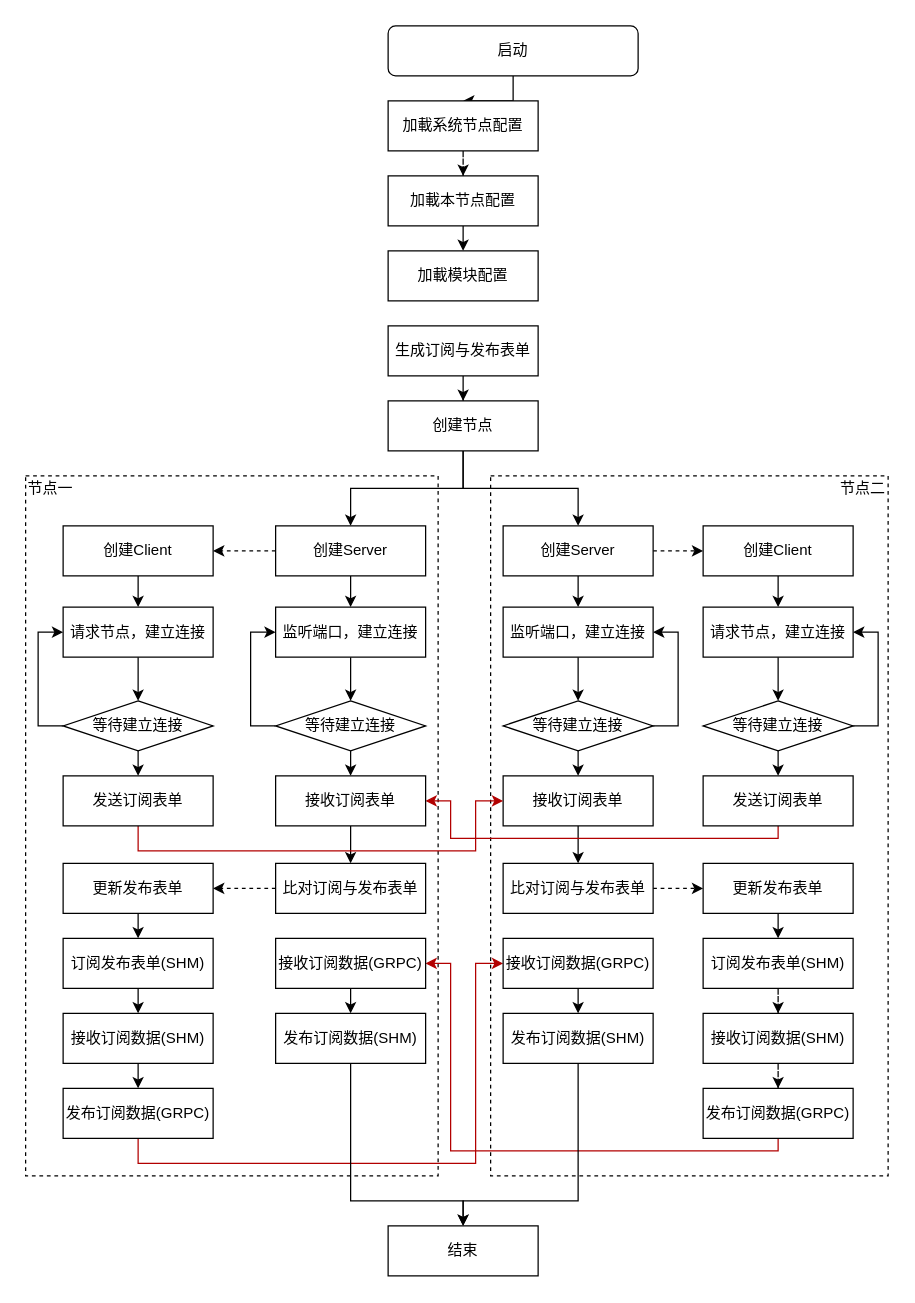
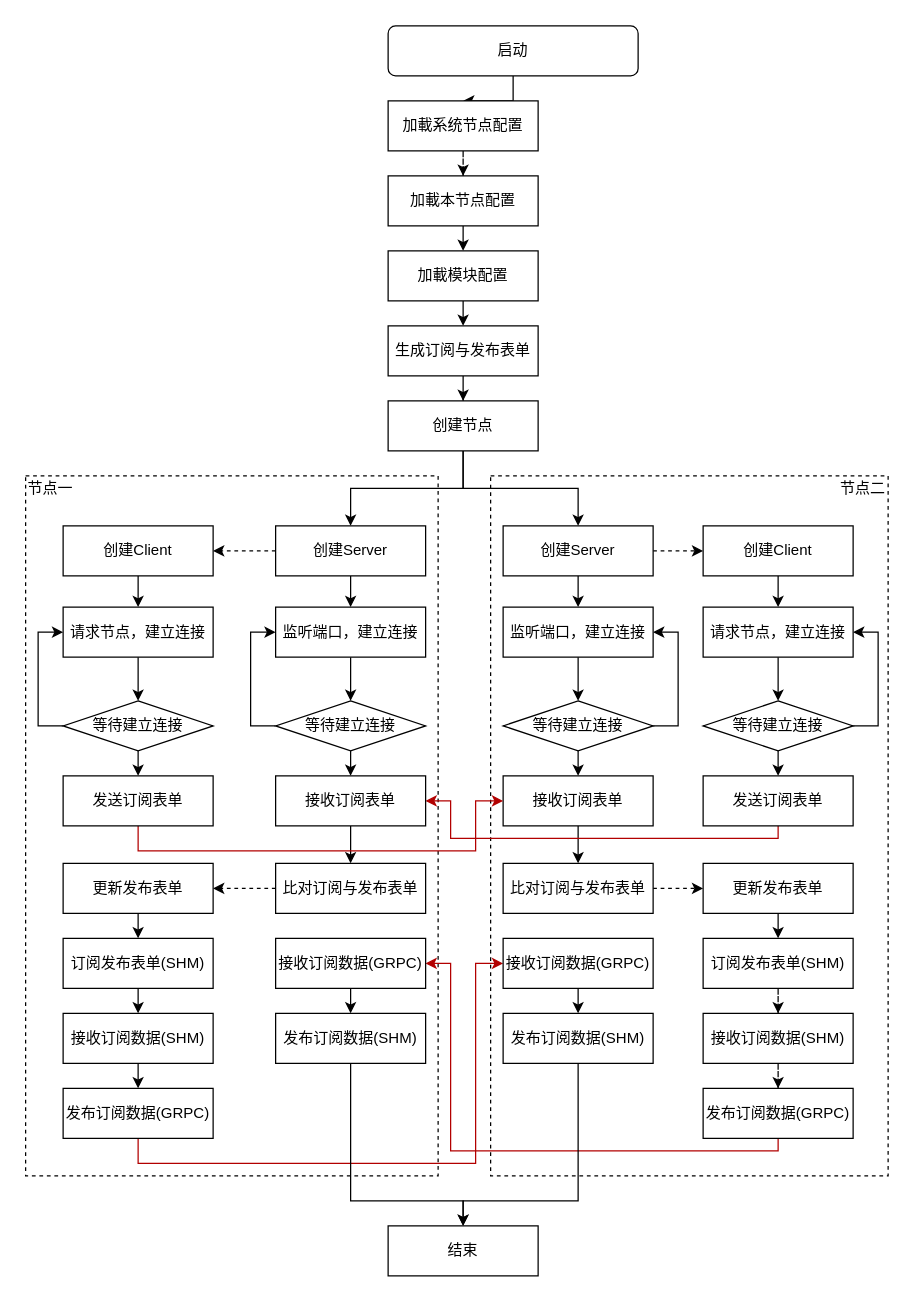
+ <mxCell id="10" style="edgeStyle=orthogonalEdgeStyle;rounded=0;orthogonalLoop=1;jettySize=auto;html=1;exitX=0.5;exitY=1;exitDx=0;exitDy=0;entryX=0.5;entryY=0;entryDx=0;entryDy=0;" edge="1" parent="1" source="11" target="13"><mxGeometry relative="1" as="geometry" /></mxCell>
